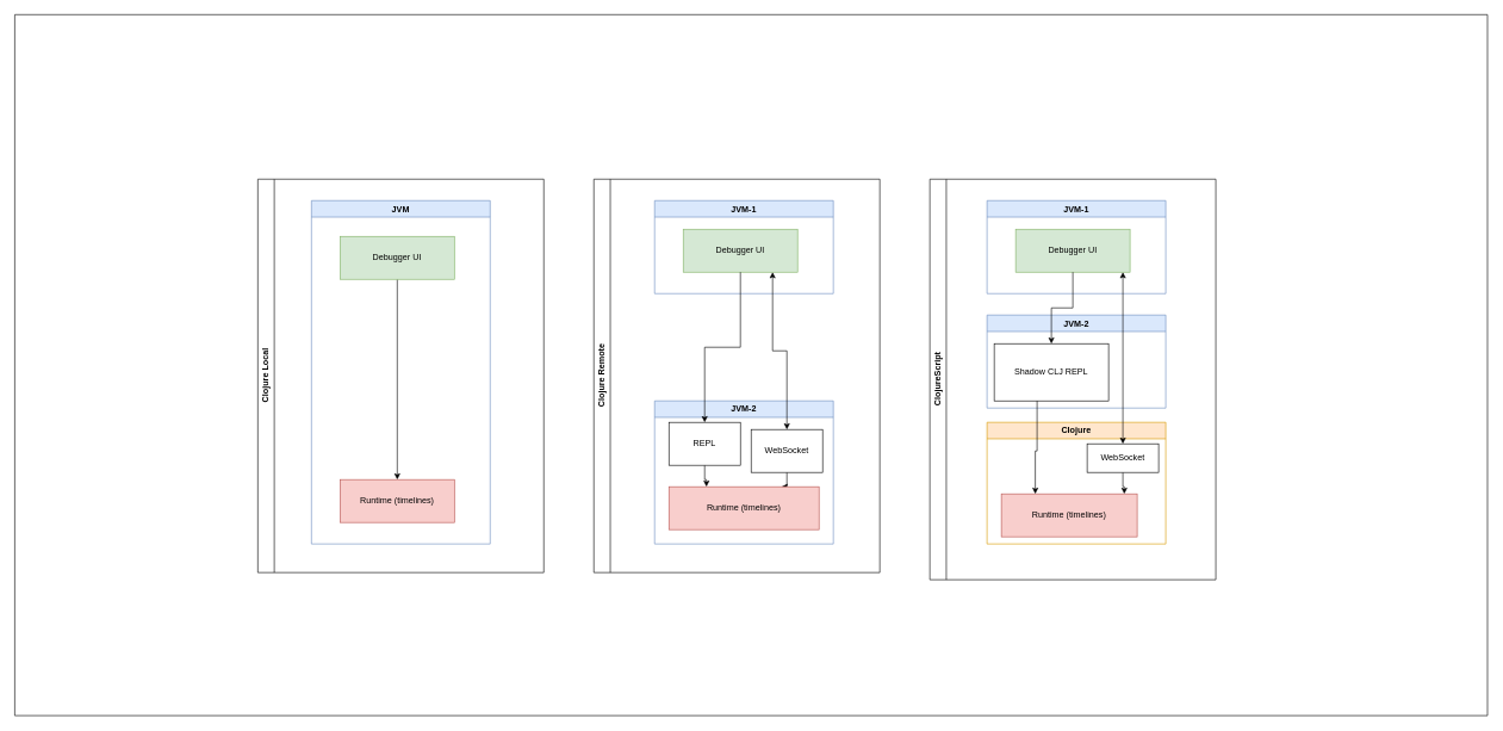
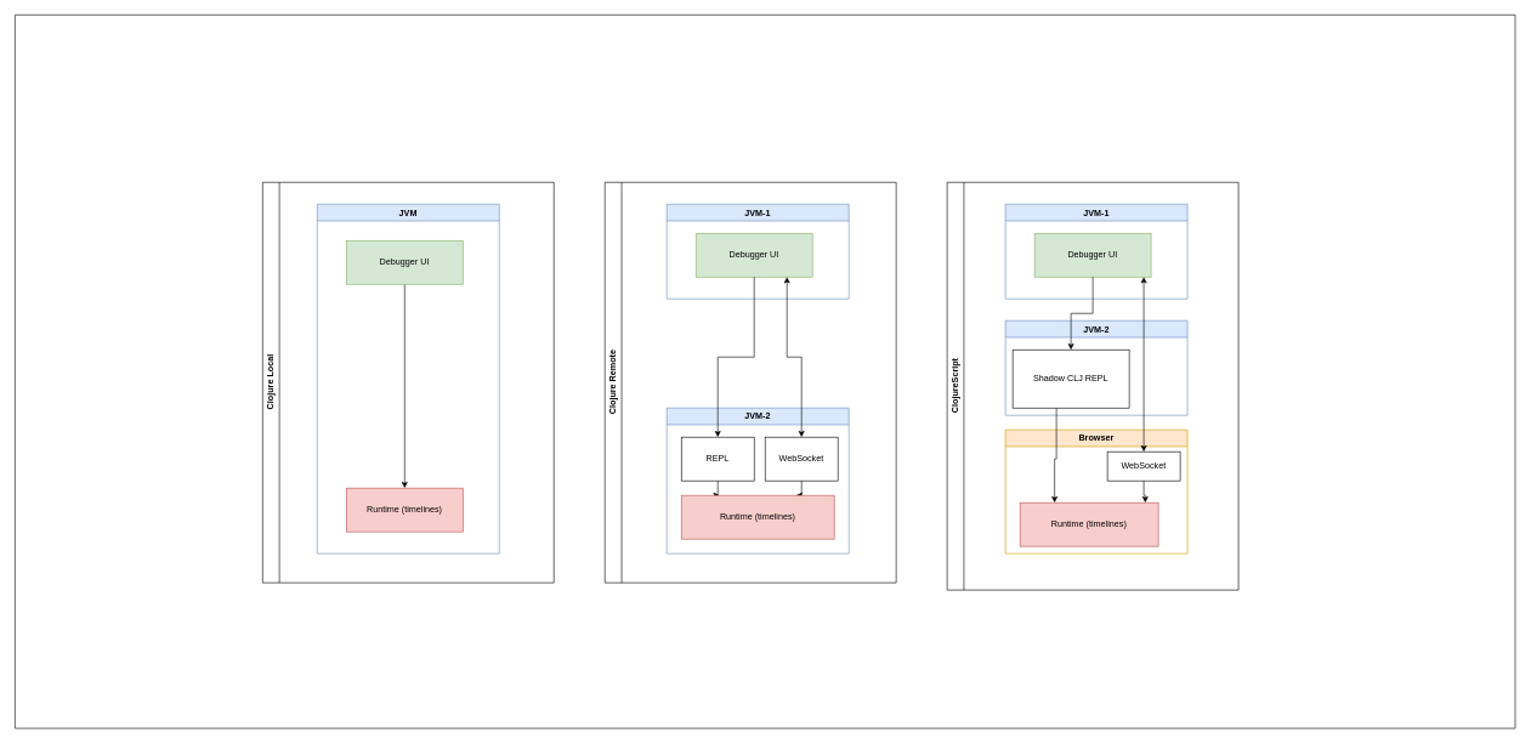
- <mxCell id="23" value="Clojure" style="swimlane;whiteSpace=wrap;html=1;fillColor=#ffe6cc;strokeColor=#d79b00;" vertex="1" parent="18"><mxGeometry x="80" y="340" width="250" height="170" as="geometry" /></mxCell>
+ <mxCell id="23" value="Browser" style="swimlane;whiteSpace=wrap;html=1;fillColor=#ffe6cc;strokeColor=#d79b00;" vertex="1" parent="18"><mxGeometry x="80" y="340" width="250" height="170" as="geometry" /></mxCell>
- <mxCell id="12" value="REPL" style="rounded=0;whiteSpace=wrap;html=1;" vertex="1" parent="10"><mxGeometry x="20" y="30" width="100" height="60" as="geometry" /></mxCell>
+ <mxCell id="12" value="REPL" style="rounded=0;whiteSpace=wrap;html=1;" vertex="1" parent="10"><mxGeometry x="20" y="40" width="100" height="60" as="geometry" /></mxCell>
